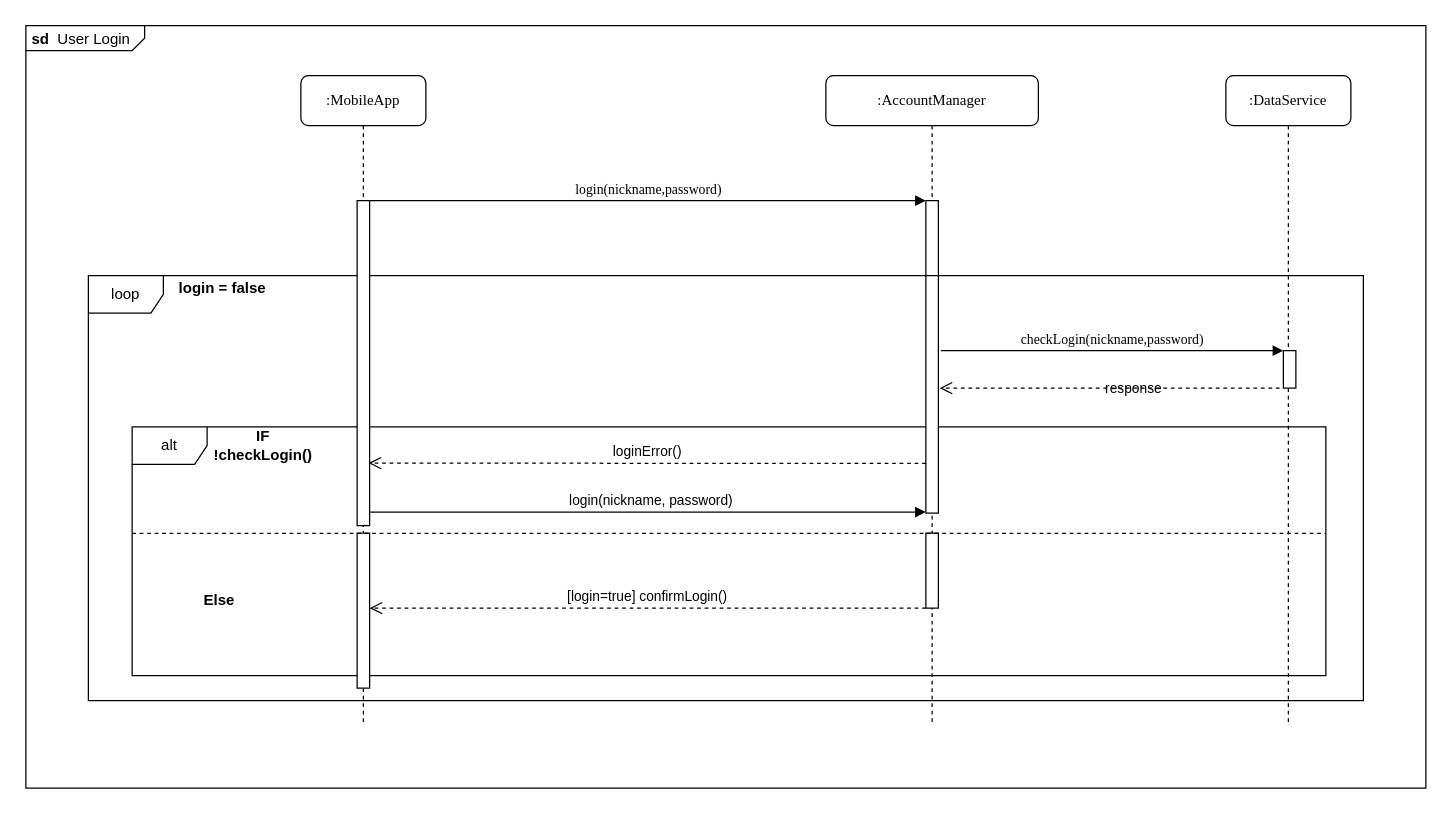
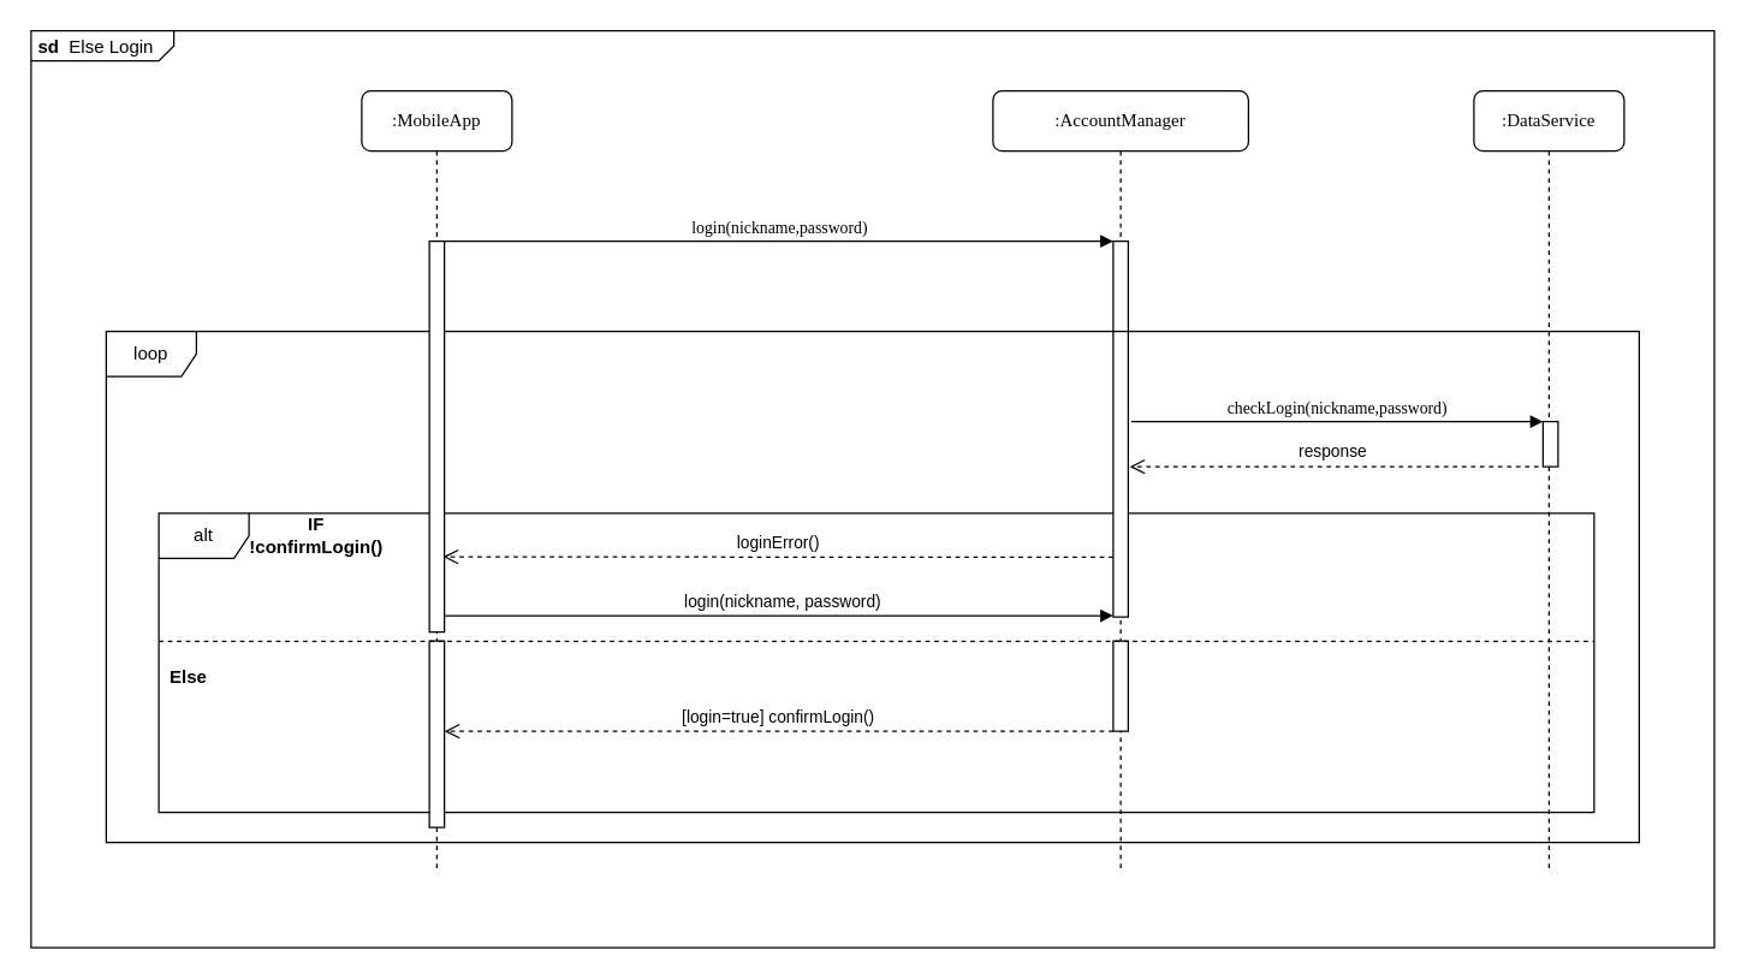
- <mxCell id="2" value="&lt;p style=&quot;margin: 0px ; margin-top: 4px ; margin-left: 5px ; text-align: left&quot;&gt;&lt;b&gt;sd&lt;/b&gt;&amp;nbsp; User Login&lt;/p&gt;" style="html=1;shape=mxgraph.sysml.package;overflow=fill;labelX=95;align=left;spacingLeft=5;verticalAlign=top;spacingTop=-3;" parent="1" vertex="1"><mxGeometry x="20" y="20" width="1120" height="610" as="geometry" /></mxCell>
+ <mxCell id="2" value="&lt;p style=&quot;margin: 0px ; margin-top: 4px ; margin-left: 5px ; text-align: left&quot;&gt;&lt;b&gt;sd&lt;/b&gt;&amp;nbsp; Else Login&lt;/p&gt;" style="html=1;shape=mxgraph.sysml.package;overflow=fill;labelX=95;align=left;spacingLeft=5;verticalAlign=top;spacingTop=-3;" parent="1" vertex="1"><mxGeometry x="20" y="20" width="1120" height="610" as="geometry" /></mxCell>
- <mxCell id="21" value="login = false" style="text;html=1;strokeColor=none;align=center;verticalAlign=middle;whiteSpace=wrap;rounded=0;fontStyle=1" parent="1" vertex="1"><mxGeometry x="135" y="220" width="85" height="20" as="geometry" /></mxCell>
- <mxCell id="18" value="response" style="text;html=1;align=center;verticalAlign=middle;resizable=0;points=[];autosize=1;fontSize=11;" parent="1" vertex="1"><mxGeometry x="876" y="300" width="60" height="20" as="geometry" /></mxCell>
+ <mxCell id="18" value="response" style="text;html=1;align=center;verticalAlign=middle;resizable=0;points=[];autosize=1;fontSize=11;" parent="1" vertex="1"><mxGeometry x="856" y="290" width="60" height="20" as="geometry" /></mxCell>
- <mxCell id="16" value="IF &lt;br&gt;!checkLogin()" style="text;html=1;strokeColor=none;align=center;verticalAlign=middle;whiteSpace=wrap;rounded=0;fontStyle=1" parent="1" vertex="1"><mxGeometry y="343" width="140" height="25" as="geometry" x="140" /></mxCell>
+ <mxCell id="16" value="IF &lt;br&gt;!confirmLogin()" style="text;html=1;strokeColor=none;align=center;verticalAlign=middle;whiteSpace=wrap;rounded=0;fontStyle=1" parent="1" vertex="1"><mxGeometry y="343" width="140" height="25" as="geometry" x="140" /></mxCell>
- <mxCell id="20" value="Else" style="text;html=1;strokeColor=none;align=center;verticalAlign=middle;whiteSpace=wrap;rounded=0;fontStyle=1" parent="1" vertex="1"><mxGeometry x="160" y="470" width="30" height="20" as="geometry" /></mxCell>
+ <mxCell id="20" value="Else" style="text;html=1;strokeColor=none;align=center;verticalAlign=middle;whiteSpace=wrap;rounded=0;fontStyle=1" parent="1" vertex="1"><mxGeometry x="110" y="440" width="30" height="20" as="geometry" /></mxCell>
